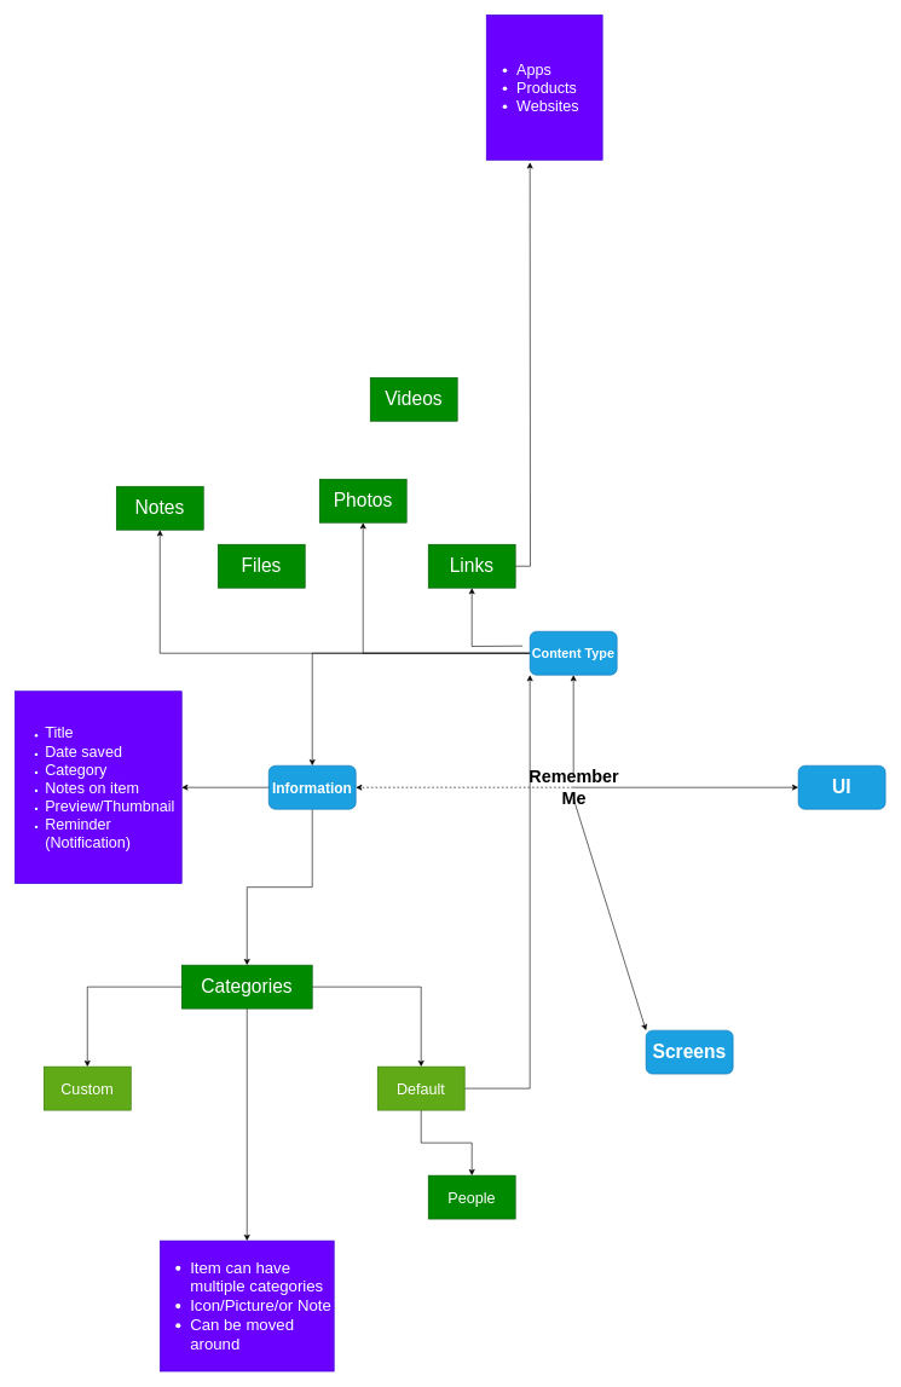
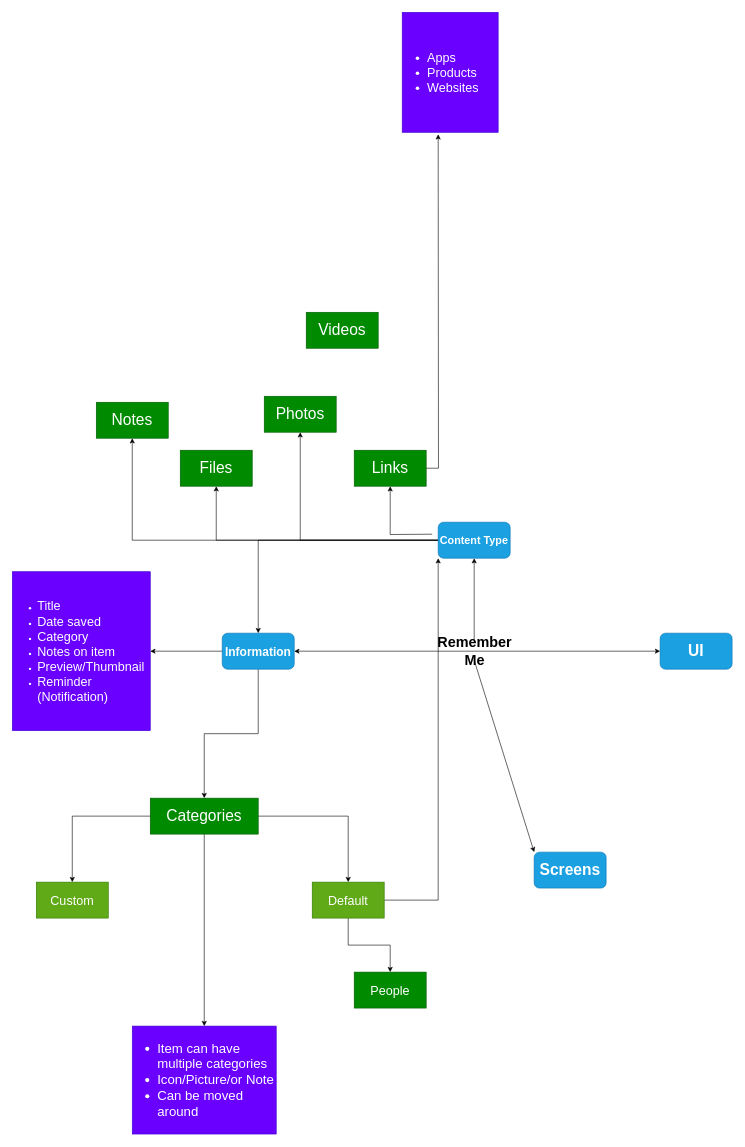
+ <mxCell id="8" style="edgeStyle=orthogonalEdgeStyle;rounded=0;orthogonalLoop=1;jettySize=auto;html=1;" edge="1" parent="1" source="12" target="16"><mxGeometry relative="1" as="geometry" /></mxCell>
- <mxCell id="3" style="edgeStyle=orthogonalEdgeStyle;rounded=0;orthogonalLoop=1;jettySize=auto;html=1;dashed=1;" edge="1" parent="1" source="6" target="21"><mxGeometry relative="1" as="geometry" /></mxCell>
+ <mxCell id="3" style="edgeStyle=orthogonalEdgeStyle;rounded=0;orthogonalLoop=1;jettySize=auto;html=1;" edge="1" parent="1" source="6" target="21"><mxGeometry relative="1" as="geometry" /></mxCell>
